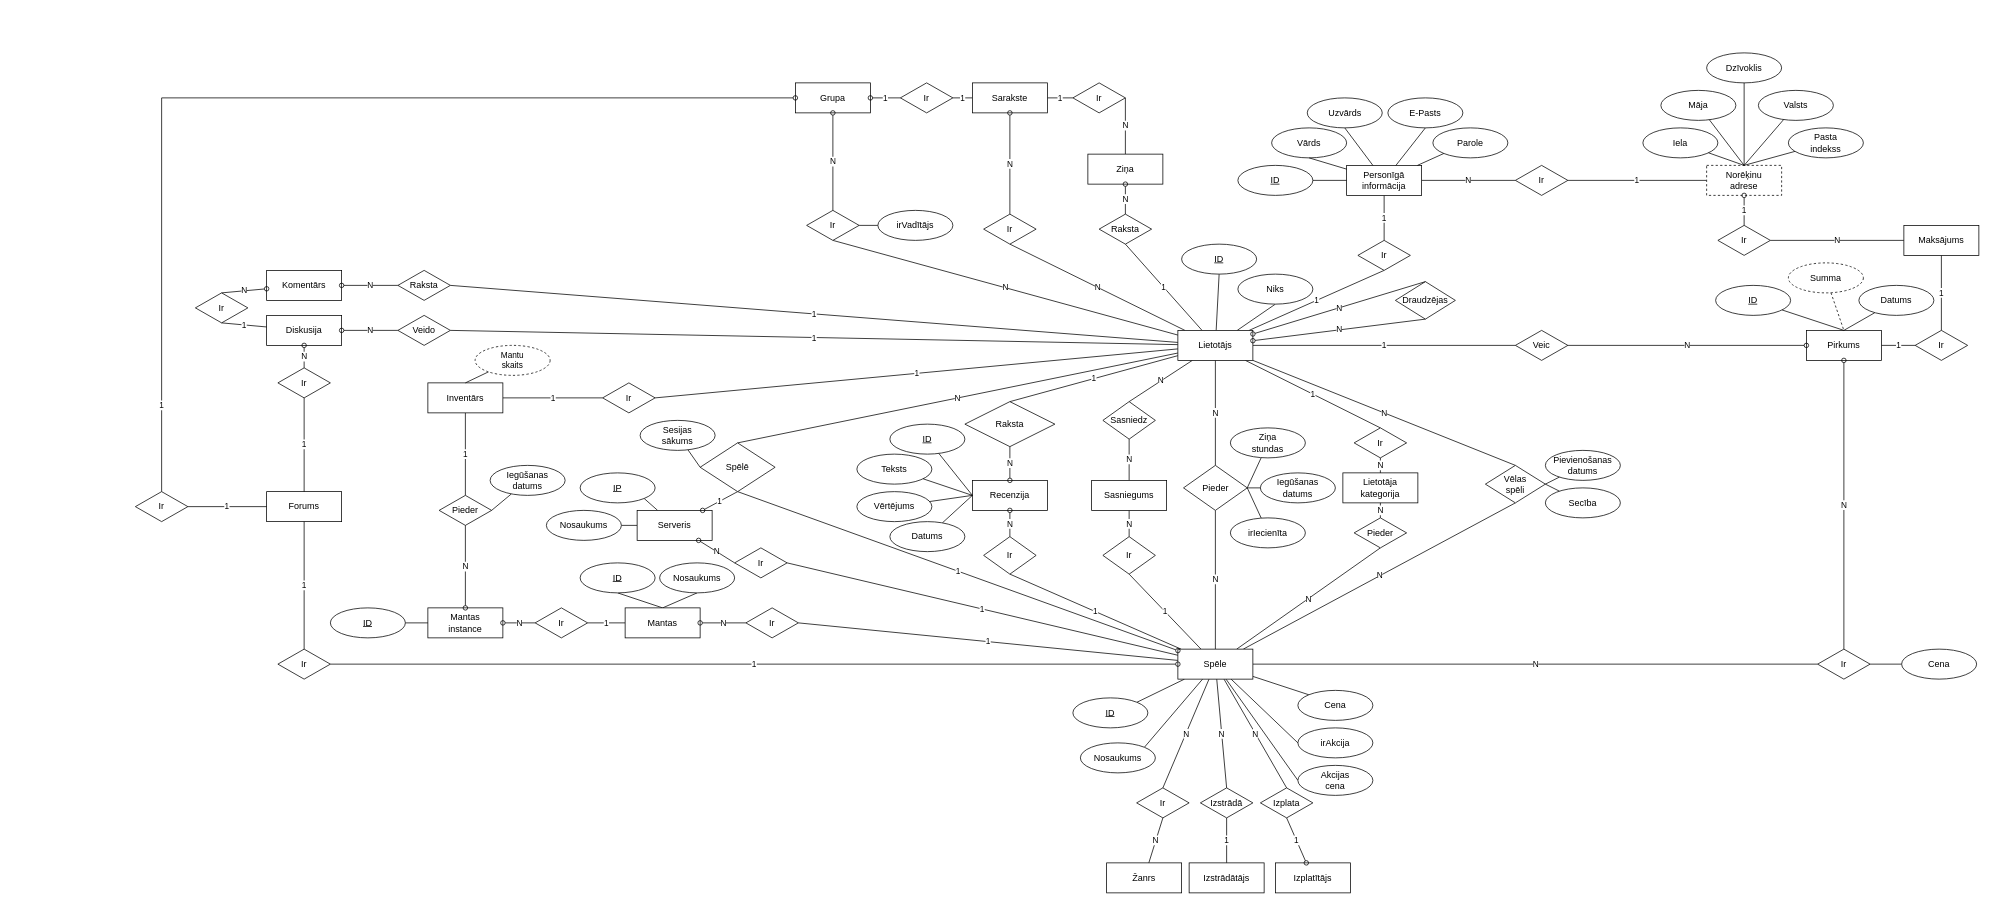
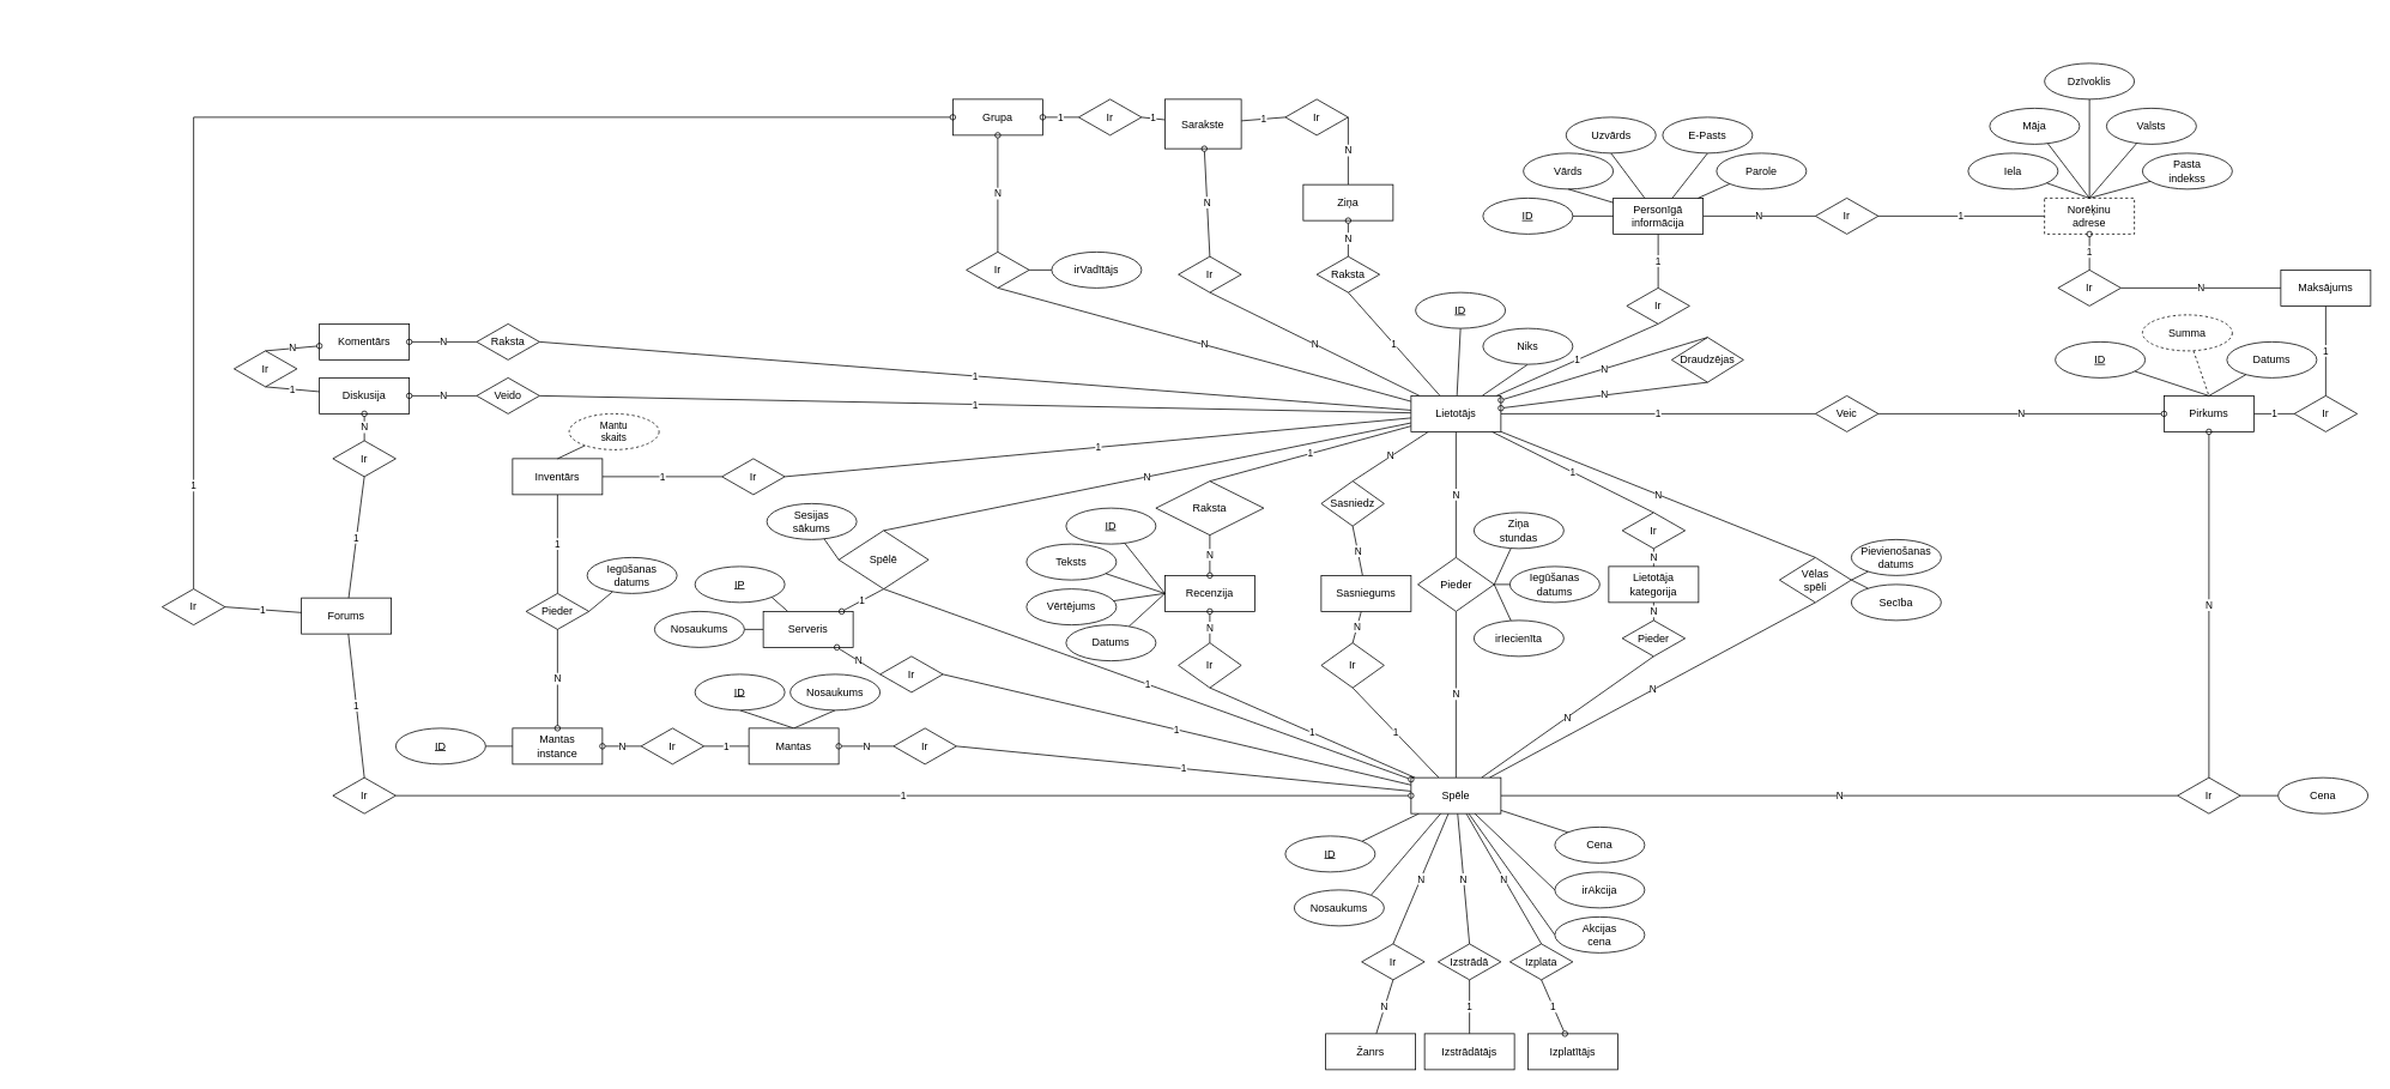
- <mxCell id="125" value="Sarakste" style="whiteSpace=wrap;html=1;align=center;" parent="1" vertex="1"><mxGeometry x="1296" y="110" width="100" height="40" as="geometry" /></mxCell>
+ <mxCell id="125" value="Sarakste" style="whiteSpace=wrap;html=1;align=center;" parent="1" vertex="1"><mxGeometry x="1296" y="110" width="85" height="55" as="geometry" /></mxCell>
- <mxCell id="211" value="Sasniegums" style="whiteSpace=wrap;html=1;align=center;" parent="1" vertex="1"><mxGeometry x="1455" y="640" width="100" height="40" as="geometry" /></mxCell>
+ <mxCell id="211" value="Sasniegums" style="whiteSpace=wrap;html=1;align=center;" parent="1" vertex="1"><mxGeometry x="1470" y="640" width="100" height="40" as="geometry" /></mxCell>
- <mxCell id="155" value="Forums" style="whiteSpace=wrap;html=1;align=center;" parent="154" vertex="1"><mxGeometry x="175" y="295" width="100" height="40" as="geometry" /></mxCell>
+ <mxCell id="155" value="Forums" style="whiteSpace=wrap;html=1;align=center;" parent="154" vertex="1"><mxGeometry x="155" y="305" width="100" height="40" as="geometry" /></mxCell>
